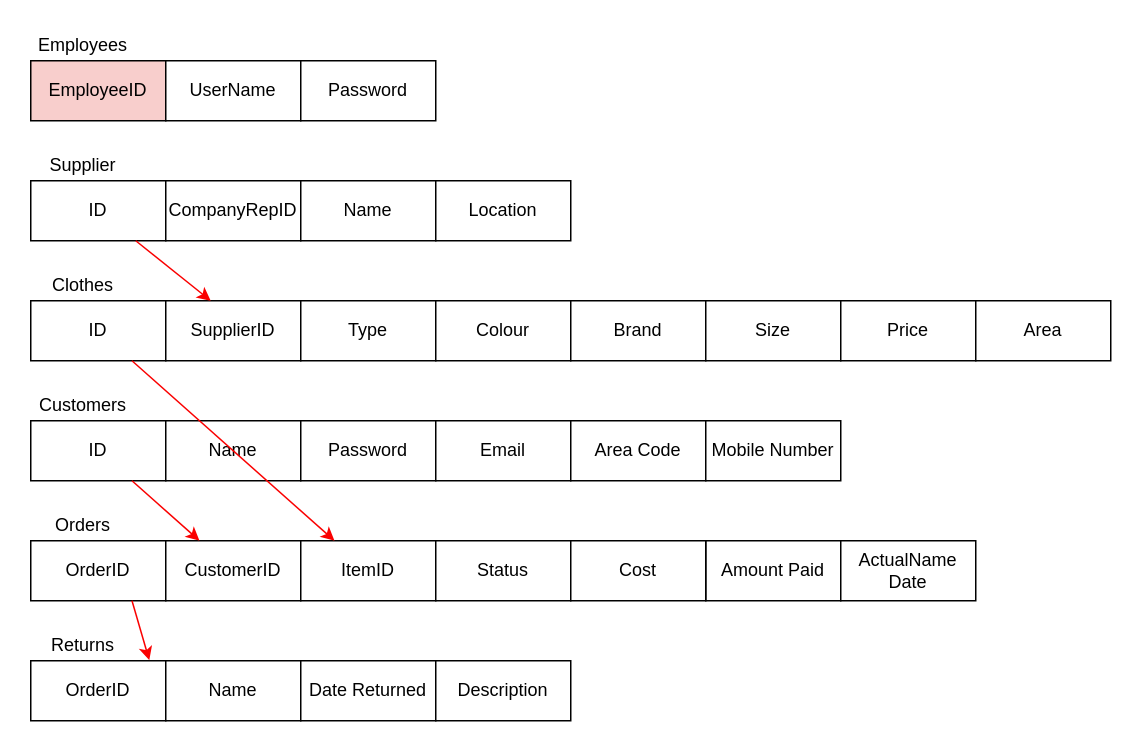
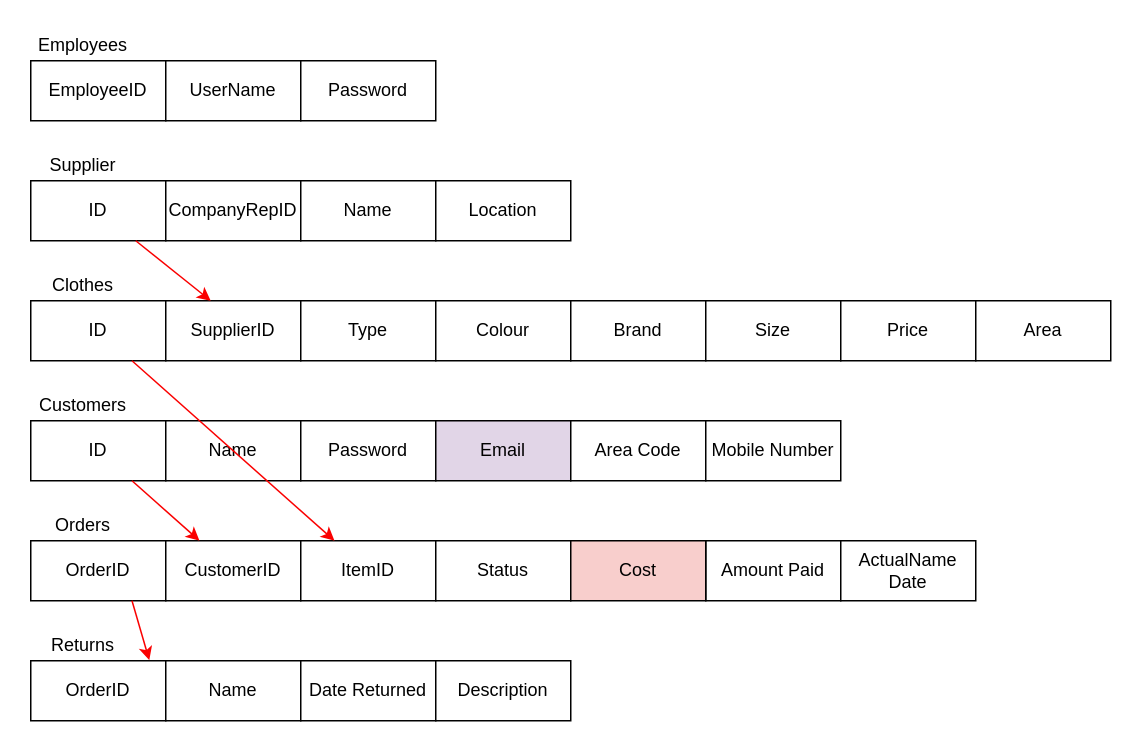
- <mxCell id="2" value="EmployeeID" style="rounded=0;whiteSpace=wrap;html=1;fillColor=#f8cecc;" parent="1" vertex="1"><mxGeometry x="20" y="40" width="90" height="40" as="geometry" /></mxCell>
+ <mxCell id="2" value="EmployeeID" style="rounded=0;whiteSpace=wrap;html=1;" parent="1" vertex="1"><mxGeometry x="20" y="40" width="90" height="40" as="geometry" /></mxCell>
- <mxCell id="24" value="Email" style="rounded=0;whiteSpace=wrap;html=1;" parent="1" vertex="1"><mxGeometry x="290" y="280" width="90" height="40" as="geometry" /></mxCell>
+ <mxCell id="24" value="Email" style="rounded=0;whiteSpace=wrap;html=1;fillColor=#e1d5e7;" parent="1" vertex="1"><mxGeometry x="290" y="280" width="90" height="40" as="geometry" /></mxCell>
- <mxCell id="42" value="Cost" style="rounded=0;whiteSpace=wrap;html=1;" parent="1" vertex="1"><mxGeometry x="380" y="360" width="90" height="40" as="geometry" /></mxCell>
+ <mxCell id="42" value="Cost" style="rounded=0;whiteSpace=wrap;html=1;fillColor=#f8cecc;" parent="1" vertex="1"><mxGeometry x="380" y="360" width="90" height="40" as="geometry" /></mxCell>
